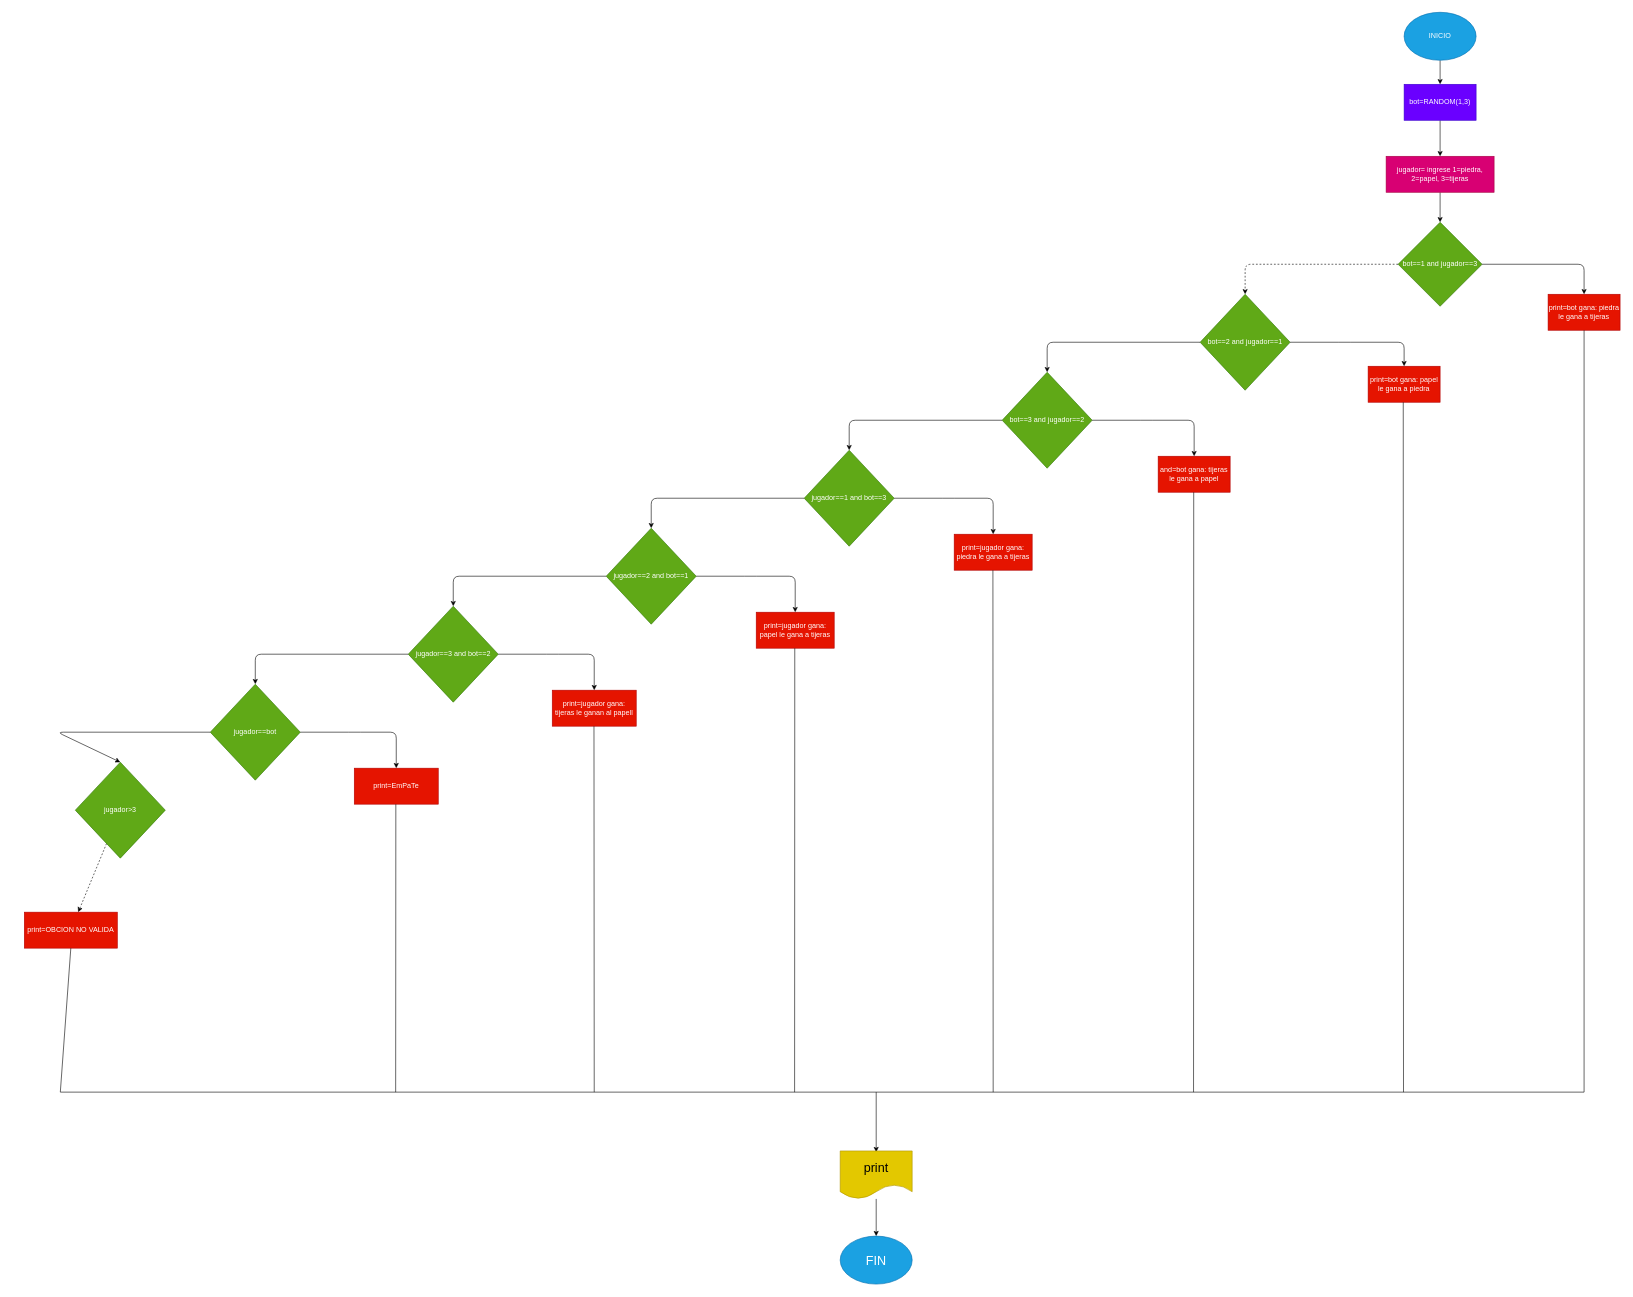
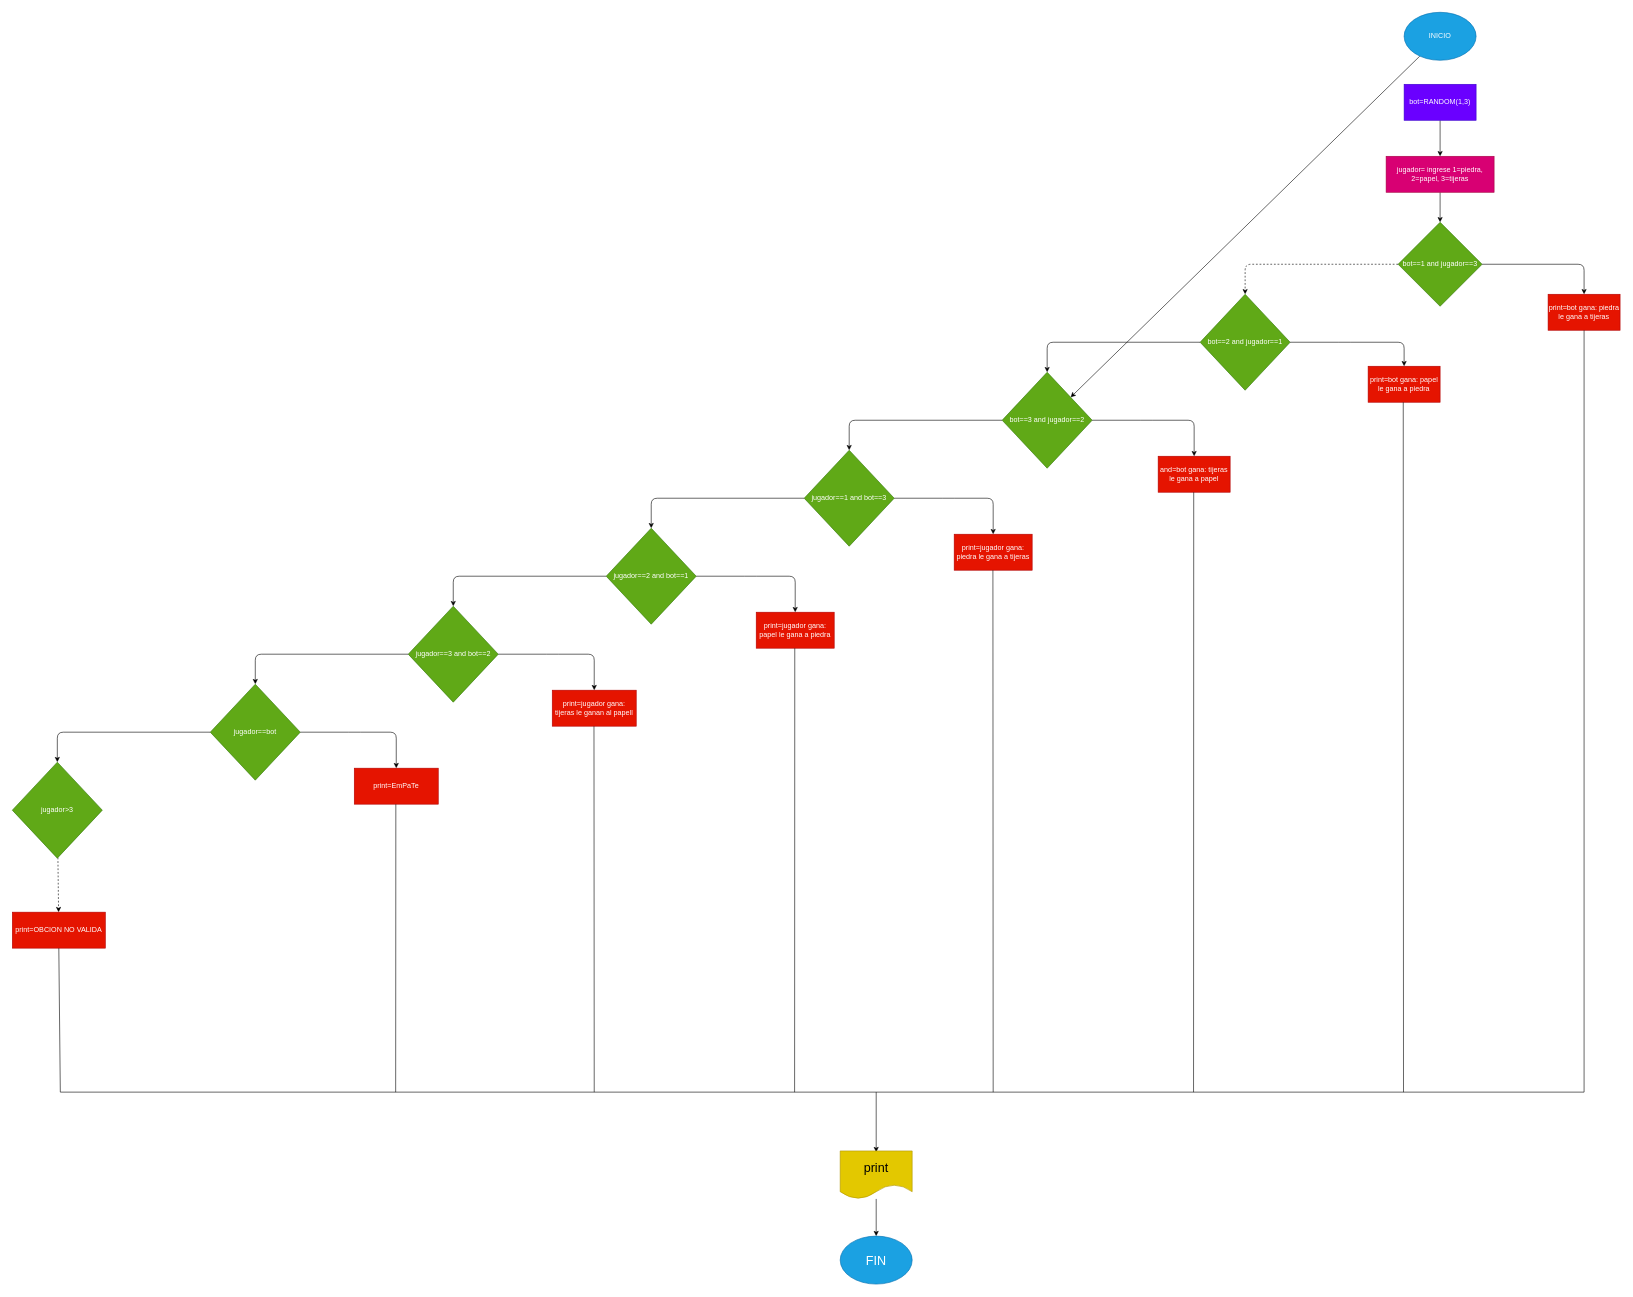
- <mxCell id="2" value="" style="edgeStyle=none;html=1;" edge="1" parent="1" source="3" target="5"><mxGeometry relative="1" as="geometry" /></mxCell>
+ <mxCell id="2" value="" style="edgeStyle=none;html=1;" edge="1" parent="1" source="3" target="15"><mxGeometry relative="1" as="geometry" /></mxCell>
- <mxCell id="25" value="print=jugador gana: papel le gana a tijeras" style="rounded=0;whiteSpace=wrap;html=1;fillColor=#e51400;fontColor=#ffffff;strokeColor=#B20000;" vertex="1" parent="1"><mxGeometry x="1260" y="1020" width="130" height="60" as="geometry" /></mxCell>
+ <mxCell id="25" value="print=jugador gana: papel le gana a piedra" style="rounded=0;whiteSpace=wrap;html=1;fillColor=#e51400;fontColor=#ffffff;strokeColor=#B20000;" vertex="1" parent="1"><mxGeometry x="1260" y="1020" width="130" height="60" as="geometry" /></mxCell>
- <mxCell id="36" value="jugador&amp;gt;3" style="rhombus;whiteSpace=wrap;html=1;fillColor=#60a917;fontColor=#ffffff;strokeColor=#2D7600;" vertex="1" parent="1"><mxGeometry x="125" y="1270" width="150" height="160" as="geometry" /></mxCell>
+ <mxCell id="36" value="jugador&amp;gt;3" style="rhombus;whiteSpace=wrap;html=1;fillColor=#60a917;fontColor=#ffffff;strokeColor=#2D7600;" vertex="1" parent="1"><mxGeometry x="20" y="1270" width="150" height="160" as="geometry" /></mxCell>
- <mxCell id="38" value="print=OBCION NO VALIDA" style="rounded=0;whiteSpace=wrap;html=1;fillColor=#e51400;fontColor=#ffffff;strokeColor=#B20000;" vertex="1" parent="1"><mxGeometry x="40" y="1520" width="155" height="60" as="geometry" /></mxCell>
+ <mxCell id="38" value="print=OBCION NO VALIDA" style="rounded=0;whiteSpace=wrap;html=1;fillColor=#e51400;fontColor=#ffffff;strokeColor=#B20000;" vertex="1" parent="1"><mxGeometry x="20" y="1520" width="155" height="60" as="geometry" /></mxCell>
